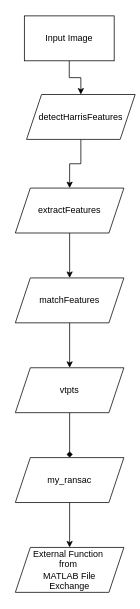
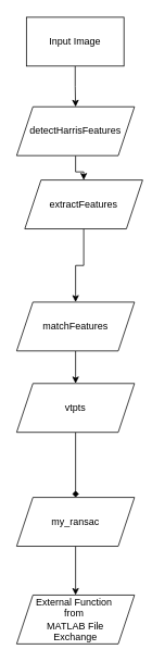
- <mxCell id="5" value="detectHarrisFeatures" style="shape=parallelogram;perimeter=parallelogramPerimeter;whiteSpace=wrap;html=1;fixedSize=1;" vertex="1" parent="1"><mxGeometry x="35" y="125" width="145" height="60" as="geometry" /></mxCell>
+ <mxCell id="5" value="detectHarrisFeatures" style="shape=parallelogram;perimeter=parallelogramPerimeter;whiteSpace=wrap;html=1;fixedSize=1;" vertex="1" parent="1"><mxGeometry x="20" y="130" width="145" height="60" as="geometry" /></mxCell>
- <mxCell id="7" value="extractFeatures" style="shape=parallelogram;perimeter=parallelogramPerimeter;whiteSpace=wrap;html=1;fixedSize=1;" vertex="1" parent="1"><mxGeometry x="20" y="250" width="145" height="60" as="geometry" /></mxCell>
+ <mxCell id="7" value="extractFeatures" style="shape=parallelogram;perimeter=parallelogramPerimeter;whiteSpace=wrap;html=1;fixedSize=1;" vertex="1" parent="1"><mxGeometry x="30" y="220" width="145" height="60" as="geometry" /></mxCell>
- <mxCell id="11" value="vtpts" style="shape=parallelogram;perimeter=parallelogramPerimeter;whiteSpace=wrap;html=1;fixedSize=1;" vertex="1" parent="1"><mxGeometry x="20" y="490" width="145" height="60" as="geometry" /></mxCell>
+ <mxCell id="11" value="vtpts" style="shape=parallelogram;perimeter=parallelogramPerimeter;whiteSpace=wrap;html=1;fixedSize=1;" vertex="1" parent="1"><mxGeometry x="20" y="470" width="145" height="60" as="geometry" /></mxCell>
